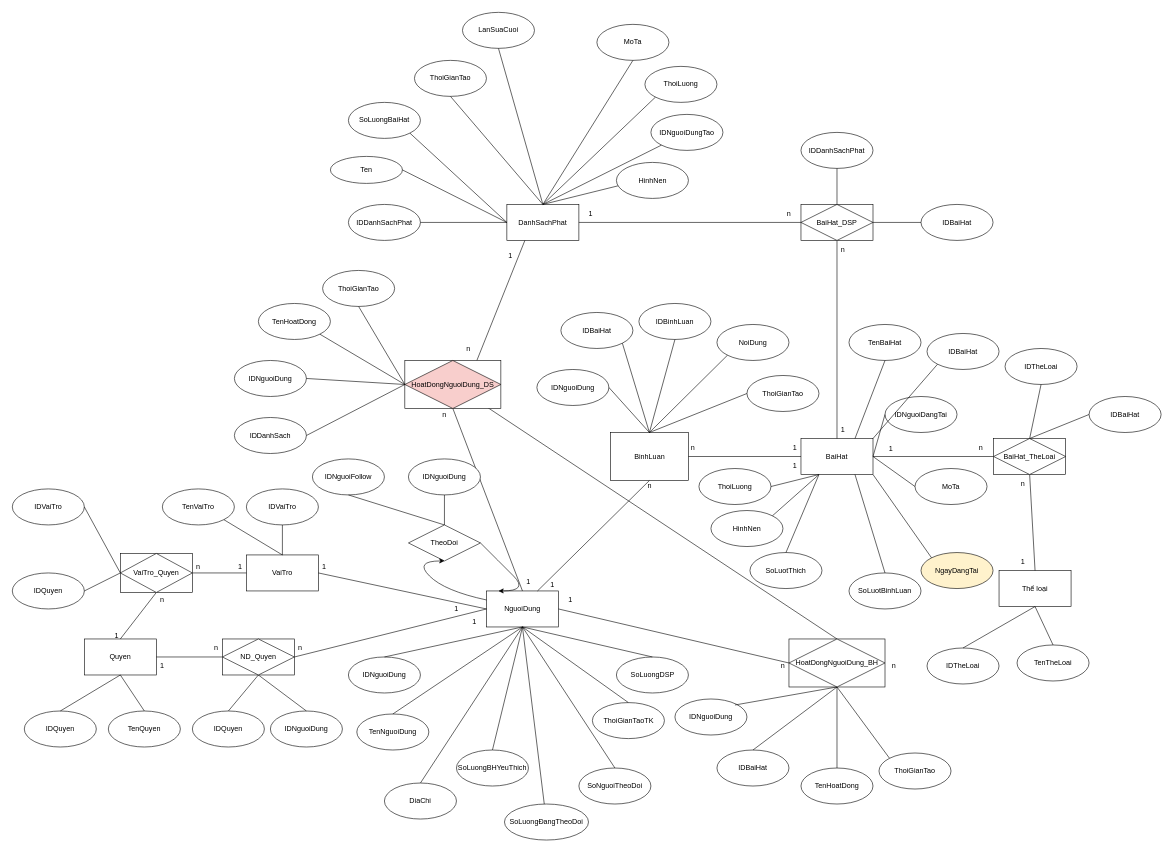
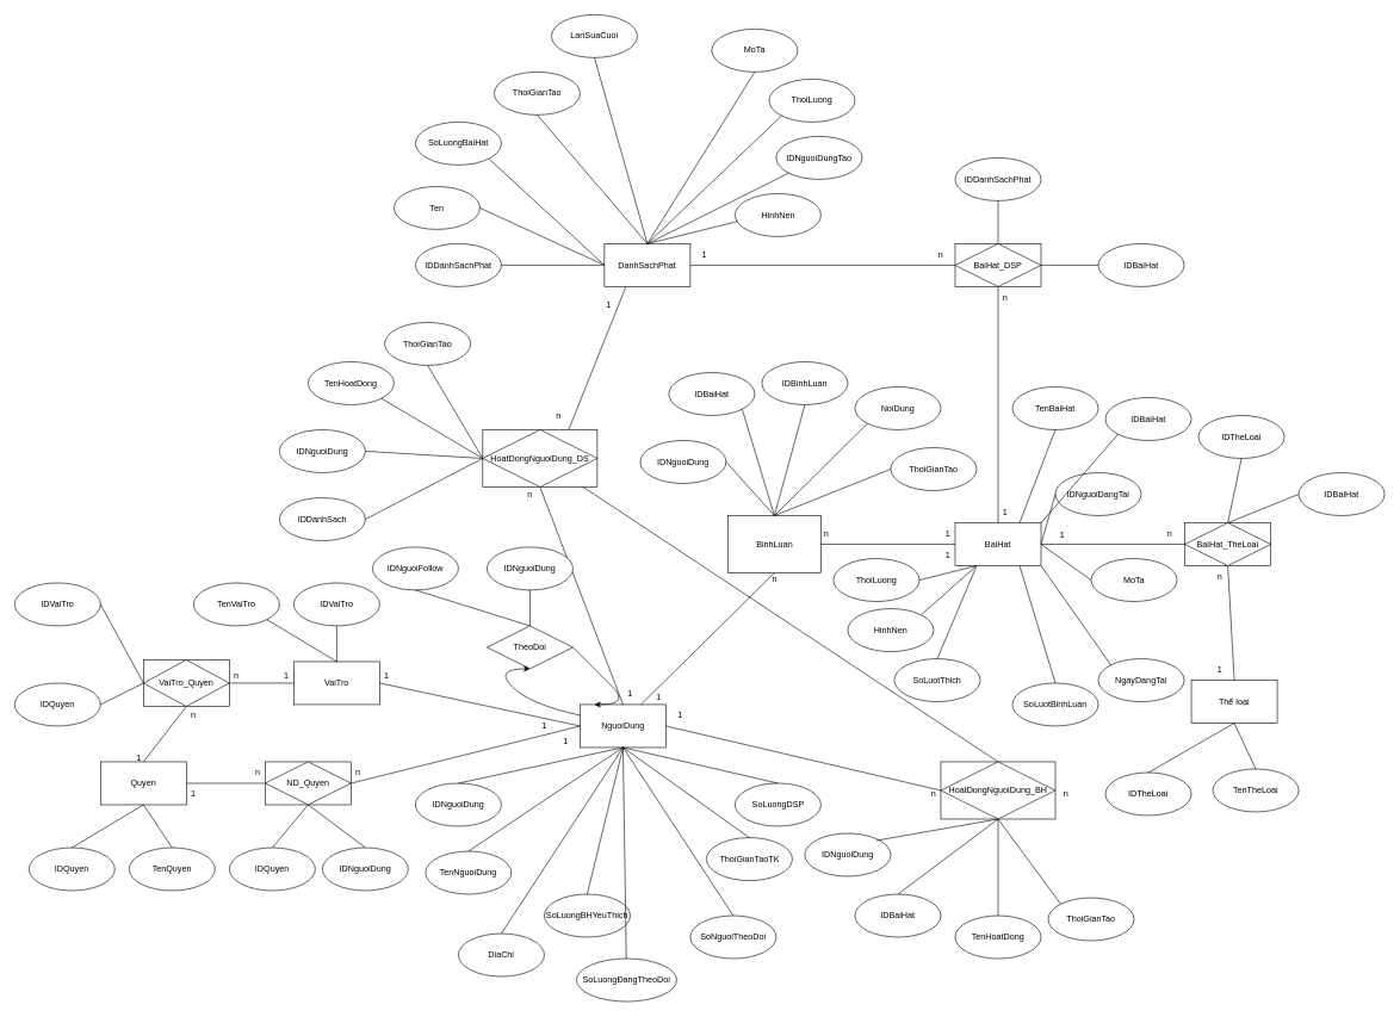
- <mxCell id="51" value="Ten" style="ellipse;whiteSpace=wrap;html=1;direction=east;" parent="1" vertex="1"><mxGeometry x="550" y="260" width="120" height="45" as="geometry" /></mxCell>
+ <mxCell id="51" value="Ten" style="ellipse;whiteSpace=wrap;html=1;direction=east;" parent="1" vertex="1"><mxGeometry x="550" y="260" width="120" height="60" as="geometry" /></mxCell>
- <mxCell id="13" value="HoatDongNguoiDung_DS" style="rhombus;whiteSpace=wrap;html=1;fillColor=#f8cecc;" parent="1" vertex="1"><mxGeometry x="674" y="600" width="160" height="80" as="geometry" /></mxCell>
+ <mxCell id="13" value="HoatDongNguoiDung_DS" style="rhombus;whiteSpace=wrap;html=1;" parent="1" vertex="1"><mxGeometry x="674" y="600" width="160" height="80" as="geometry" /></mxCell>
- <mxCell id="61" value="NgayDangTai" style="ellipse;whiteSpace=wrap;html=1;fillColor=#fff2cc;" parent="1" vertex="1"><mxGeometry x="1534" y="920" width="120" height="60" as="geometry" /></mxCell>
+ <mxCell id="61" value="NgayDangTai" style="ellipse;whiteSpace=wrap;html=1;" parent="1" vertex="1"><mxGeometry x="1534" y="920" width="120" height="60" as="geometry" /></mxCell>
- <mxCell id="76" value="SoLuongĐangTheoDoi" style="ellipse;whiteSpace=wrap;html=1;" parent="1" vertex="1"><mxGeometry x="840" y="1339" width="140" height="60" as="geometry" /></mxCell>
+ <mxCell id="76" value="SoLuongĐangTheoDoi" style="ellipse;whiteSpace=wrap;html=1;" parent="1" vertex="1"><mxGeometry x="805" y="1339" width="140" height="60" as="geometry" /></mxCell>
